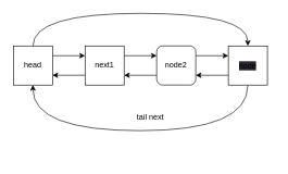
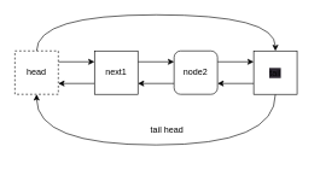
- <mxCell id="7" value="head" style="rounded=0;whiteSpace=wrap;html=1;" parent="1" vertex="1"><mxGeometry x="20" y="70" width="60" height="60" as="geometry" /></mxCell>
+ <mxCell id="7" value="head" style="rounded=0;whiteSpace=wrap;html=1;dashed=1;" parent="1" vertex="1"><mxGeometry x="20" y="70" width="60" height="60" as="geometry" /></mxCell>
- <mxCell id="10" value="&lt;div style=&quot;line-height: 18px;&quot;&gt;&lt;span style=&quot;background-color: rgb(42, 37, 47);&quot;&gt;node&lt;/span&gt;&lt;/div&gt;" style="rounded=0;whiteSpace=wrap;html=1;" parent="1" vertex="1"><mxGeometry x="350" y="70" width="60" height="60" as="geometry" /></mxCell>
+ <mxCell id="10" value="&lt;div style=&quot;line-height: 18px;&quot;&gt;&lt;span style=&quot;background-color: rgb(42, 37, 47);&quot;&gt;tail&lt;/span&gt;&lt;/div&gt;" style="rounded=0;whiteSpace=wrap;html=1;" parent="1" vertex="1"><mxGeometry x="350" y="70" width="60" height="60" as="geometry" /></mxCell>
- <mxCell id="15" value="tail next" style="text;html=1;align=center;verticalAlign=middle;resizable=0;points=[];autosize=1;strokeColor=none;fillColor=none;" parent="1" vertex="1"><mxGeometry x="200" y="165" width="60" height="30" as="geometry" /></mxCell>
+ <mxCell id="15" value="tail head" style="text;html=1;align=center;verticalAlign=middle;resizable=0;points=[];autosize=1;strokeColor=none;fillColor=none;" parent="1" vertex="1"><mxGeometry x="200" y="165" width="60" height="30" as="geometry" /></mxCell>
